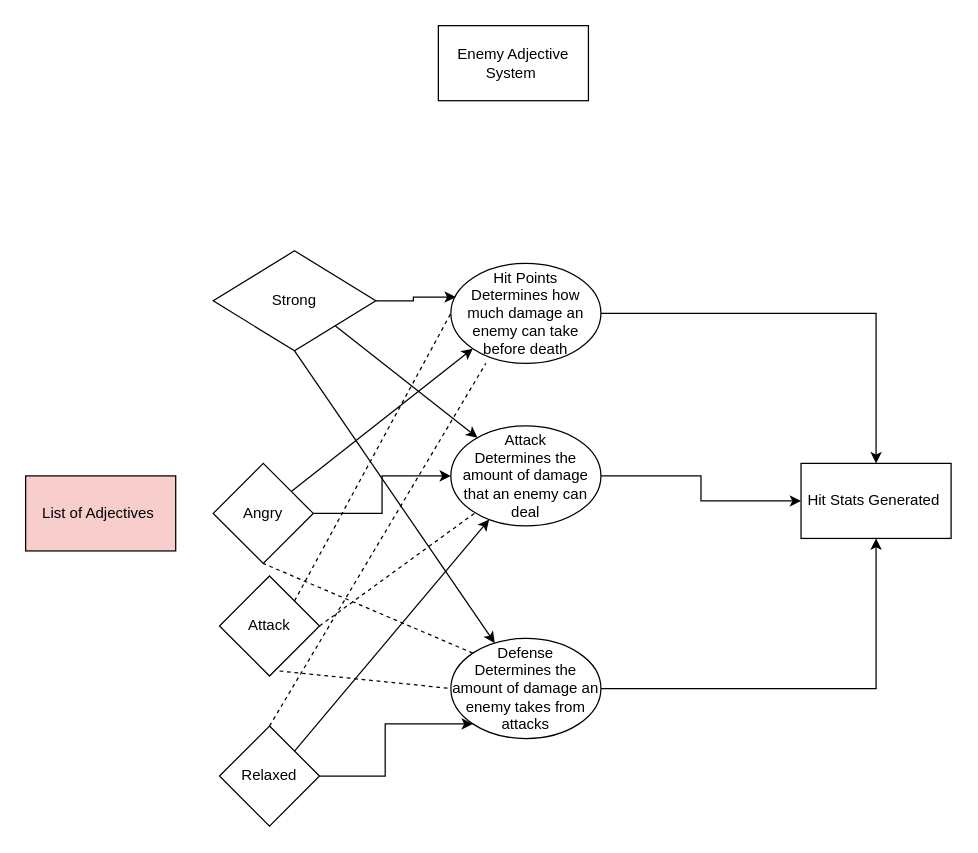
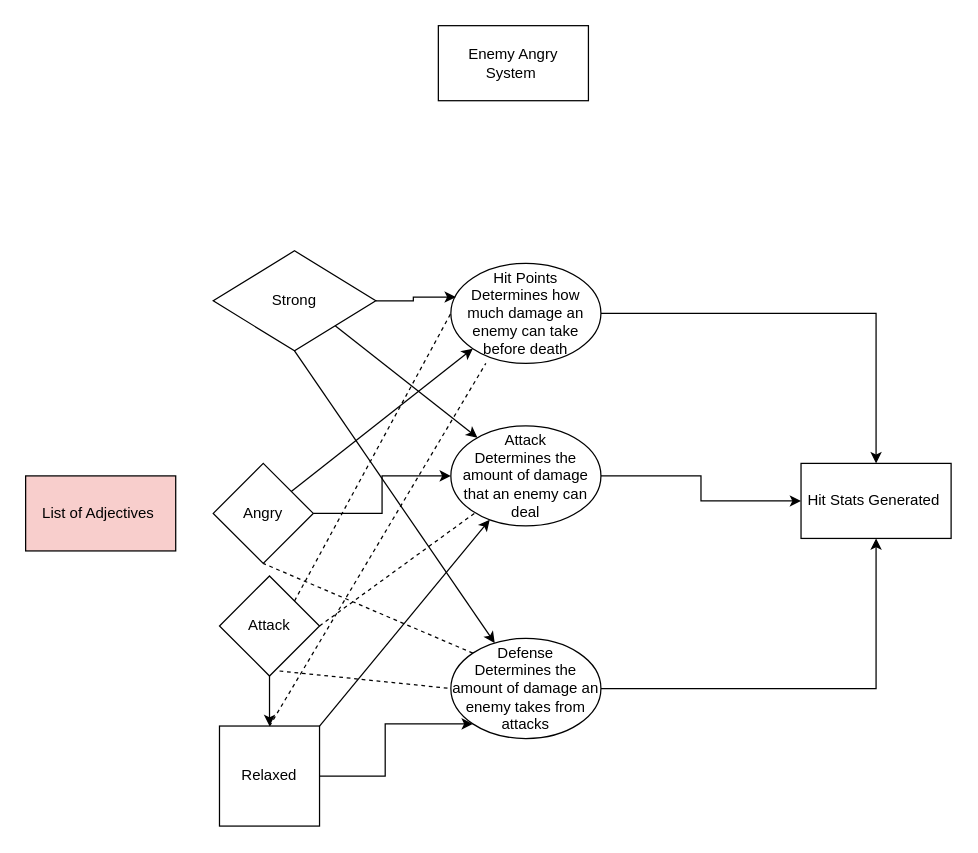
- <mxCell id="2" value="Enemy Adjective System&amp;nbsp;&lt;br&gt;" style="rounded=0;whiteSpace=wrap;html=1;" vertex="1" parent="1"><mxGeometry x="350" y="20" width="120" height="60" as="geometry" /></mxCell>
+ <mxCell id="2" value="Enemy Angry System&amp;nbsp;&lt;br&gt;" style="rounded=0;whiteSpace=wrap;html=1;" vertex="1" parent="1"><mxGeometry x="350" y="20" width="120" height="60" as="geometry" /></mxCell>
+ <mxCell id="11" style="edgeStyle=orthogonalEdgeStyle;rounded=0;orthogonalLoop=1;jettySize=auto;html=1;entryX=0.5;entryY=0;entryDx=0;entryDy=0;" edge="1" parent="1" source="12" target="16"><mxGeometry relative="1" as="geometry" /></mxCell>
- <mxCell id="16" value="Relaxed" style="rhombus;whiteSpace=wrap;html=1;" vertex="1" parent="1"><mxGeometry x="175" y="580" width="80" height="80" as="geometry" /></mxCell>
+ <mxCell id="16" value="Relaxed" style="whiteSpace=wrap;html=1;rounded=0;" vertex="1" parent="1"><mxGeometry x="175" y="580" width="80" height="80" as="geometry" /></mxCell>
